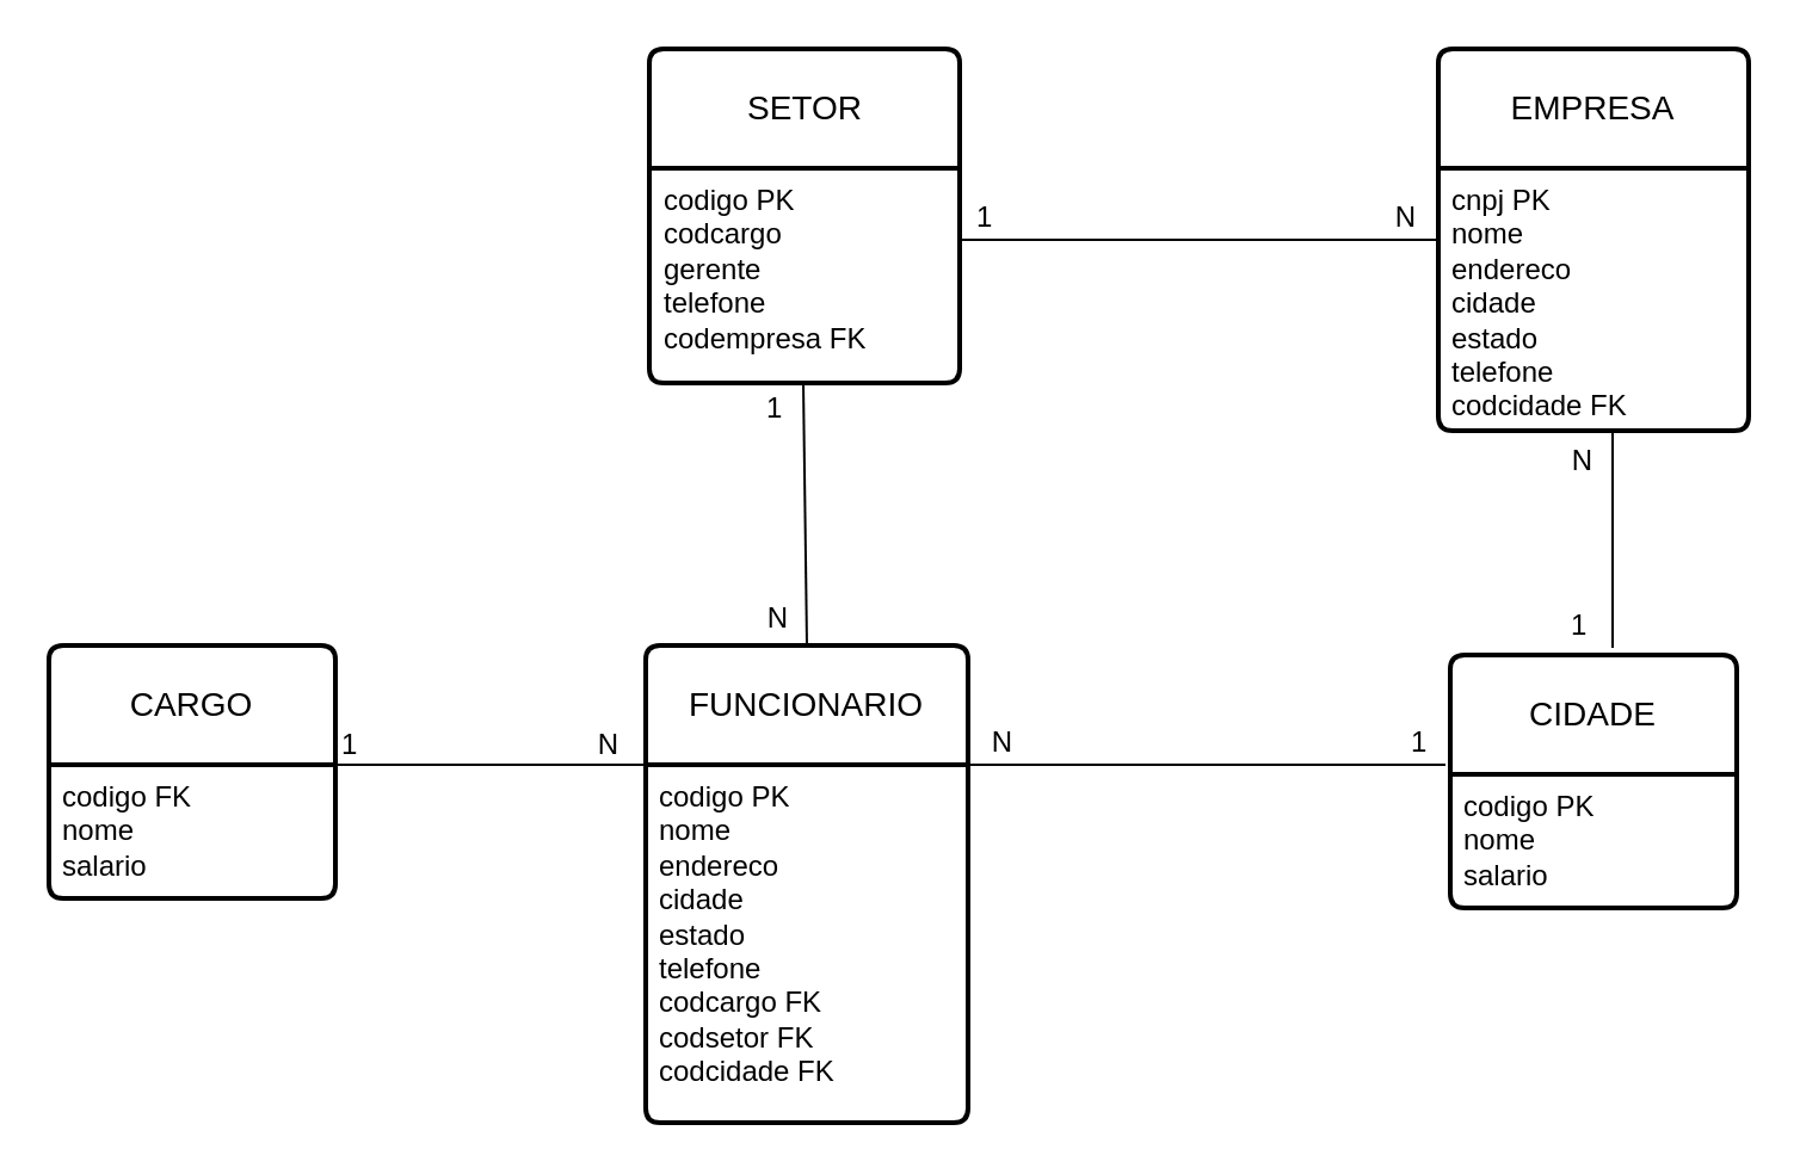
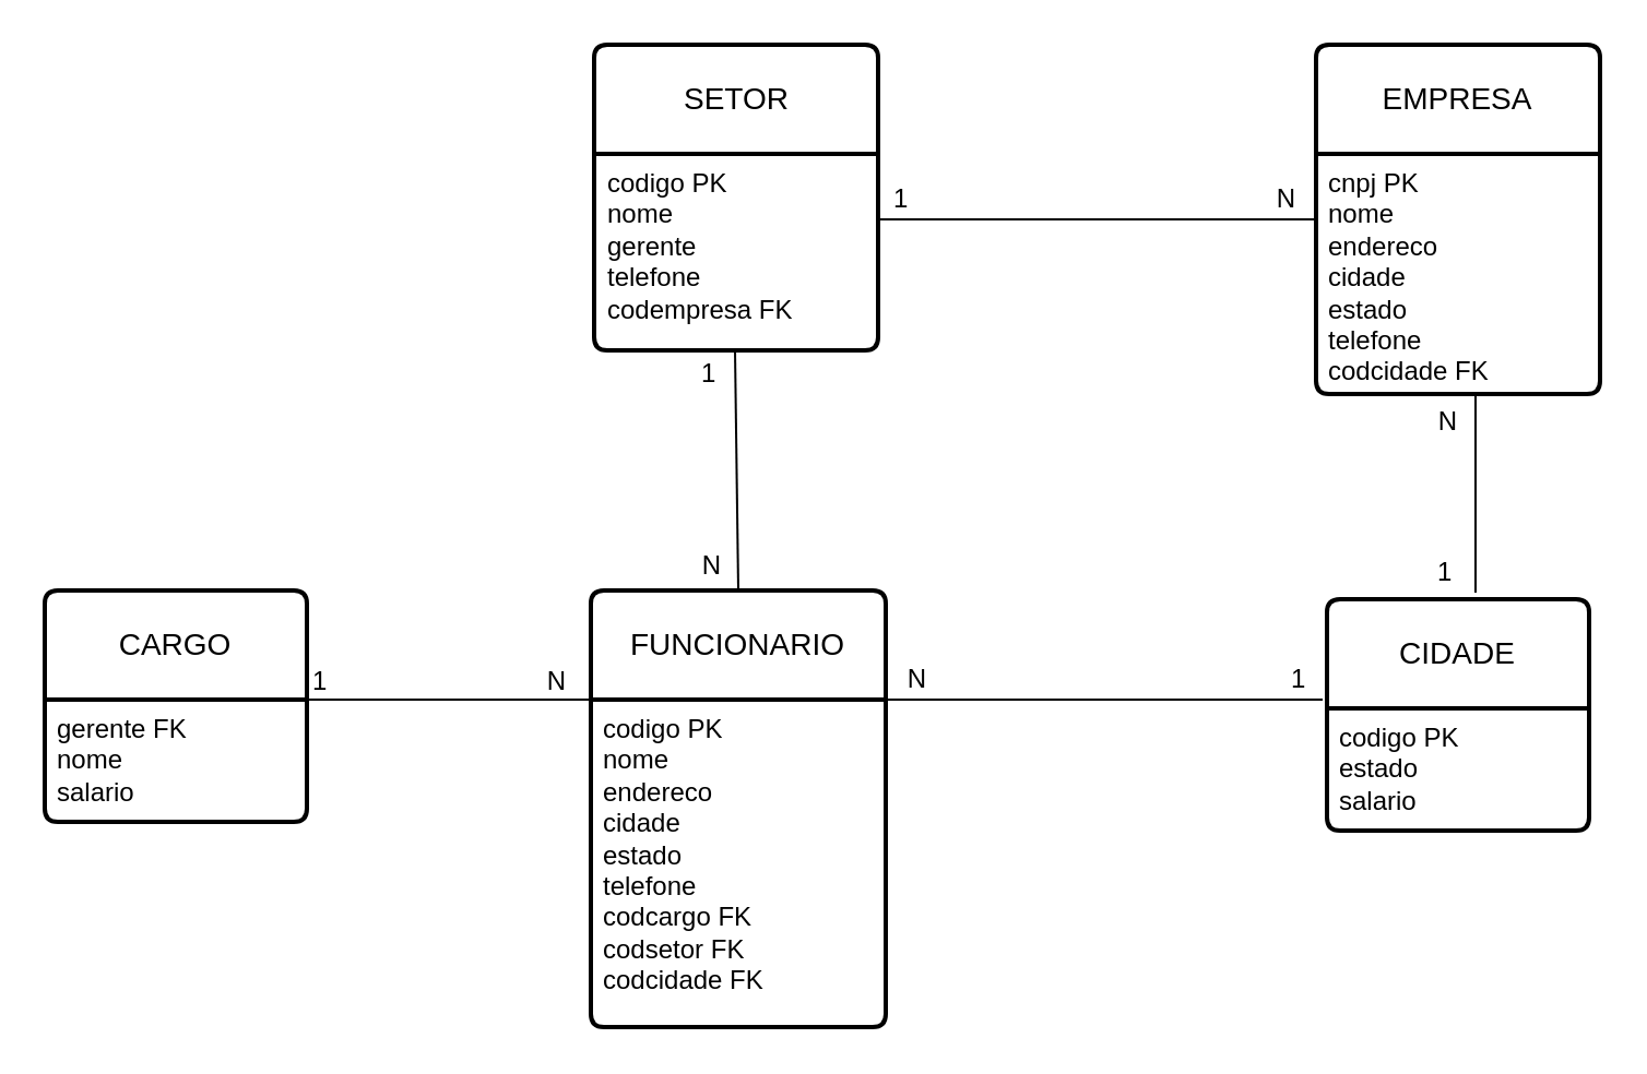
- <mxCell id="9" value="codigo PK&lt;br&gt;codcargo&lt;br&gt;gerente&lt;br&gt;telefone&lt;br&gt;codempresa FK" style="align=left;strokeColor=none;fillColor=none;spacingLeft=4;fontSize=12;verticalAlign=top;resizable=0;rotatable=0;part=1;html=1;" vertex="1" parent="8"><mxGeometry y="50" width="130" height="90" as="geometry" /></mxCell>
+ <mxCell id="9" value="codigo PK&lt;br&gt;nome&lt;br&gt;gerente&lt;br&gt;telefone&lt;br&gt;codempresa FK" style="align=left;strokeColor=none;fillColor=none;spacingLeft=4;fontSize=12;verticalAlign=top;resizable=0;rotatable=0;part=1;html=1;" vertex="1" parent="8"><mxGeometry y="50" width="130" height="90" as="geometry" /></mxCell>
- <mxCell id="23" value="codigo FK&amp;nbsp;&lt;br&gt;nome&lt;br&gt;salario" style="align=left;strokeColor=none;fillColor=none;spacingLeft=4;fontSize=12;verticalAlign=top;resizable=0;rotatable=0;part=1;html=1;" vertex="1" parent="22"><mxGeometry y="50" width="120" height="56" as="geometry" /></mxCell>
+ <mxCell id="23" value="gerente FK&amp;nbsp;&lt;br&gt;nome&lt;br&gt;salario" style="align=left;strokeColor=none;fillColor=none;spacingLeft=4;fontSize=12;verticalAlign=top;resizable=0;rotatable=0;part=1;html=1;" vertex="1" parent="22"><mxGeometry y="50" width="120" height="56" as="geometry" /></mxCell>
- <mxCell id="5" value="codigo PK&amp;nbsp;&lt;br&gt;nome&lt;br&gt;salario" style="align=left;strokeColor=none;fillColor=none;spacingLeft=4;fontSize=12;verticalAlign=top;resizable=0;rotatable=0;part=1;html=1;" vertex="1" parent="4"><mxGeometry y="50" width="120" height="56" as="geometry" /></mxCell>
+ <mxCell id="5" value="codigo PK&amp;nbsp;&lt;br&gt;estado&lt;br&gt;salario" style="align=left;strokeColor=none;fillColor=none;spacingLeft=4;fontSize=12;verticalAlign=top;resizable=0;rotatable=0;part=1;html=1;" vertex="1" parent="4"><mxGeometry y="50" width="120" height="56" as="geometry" /></mxCell>
